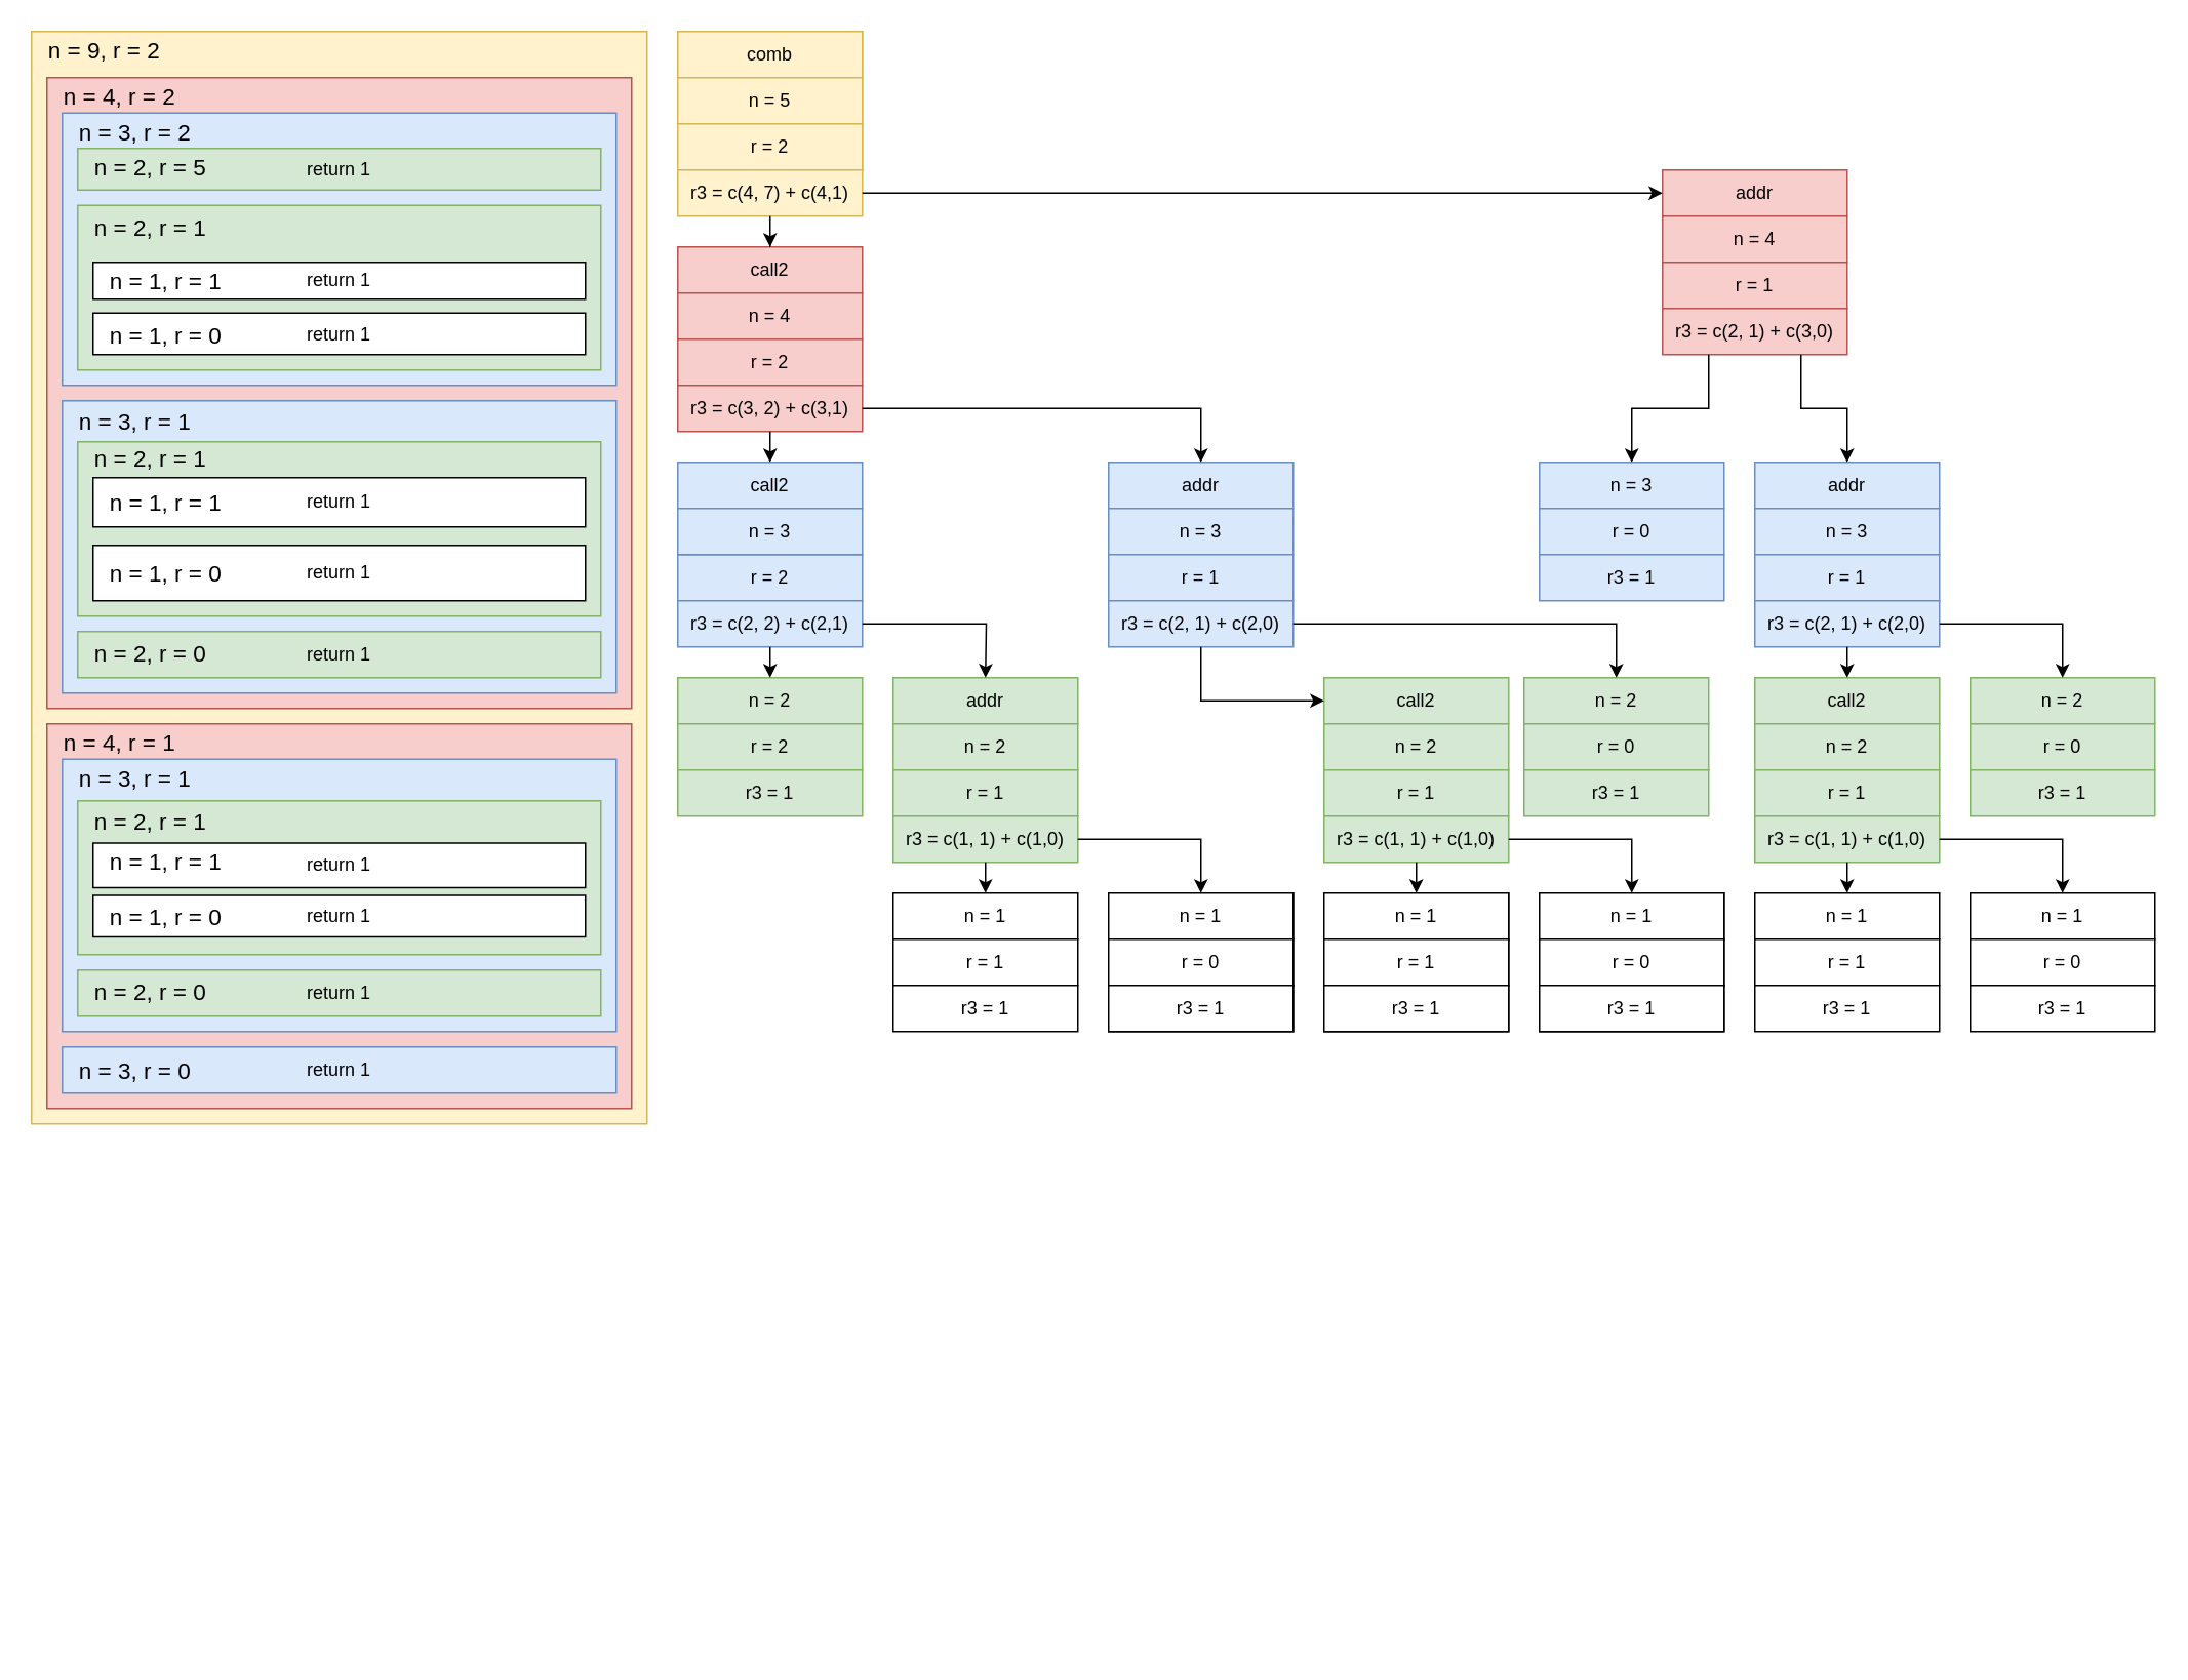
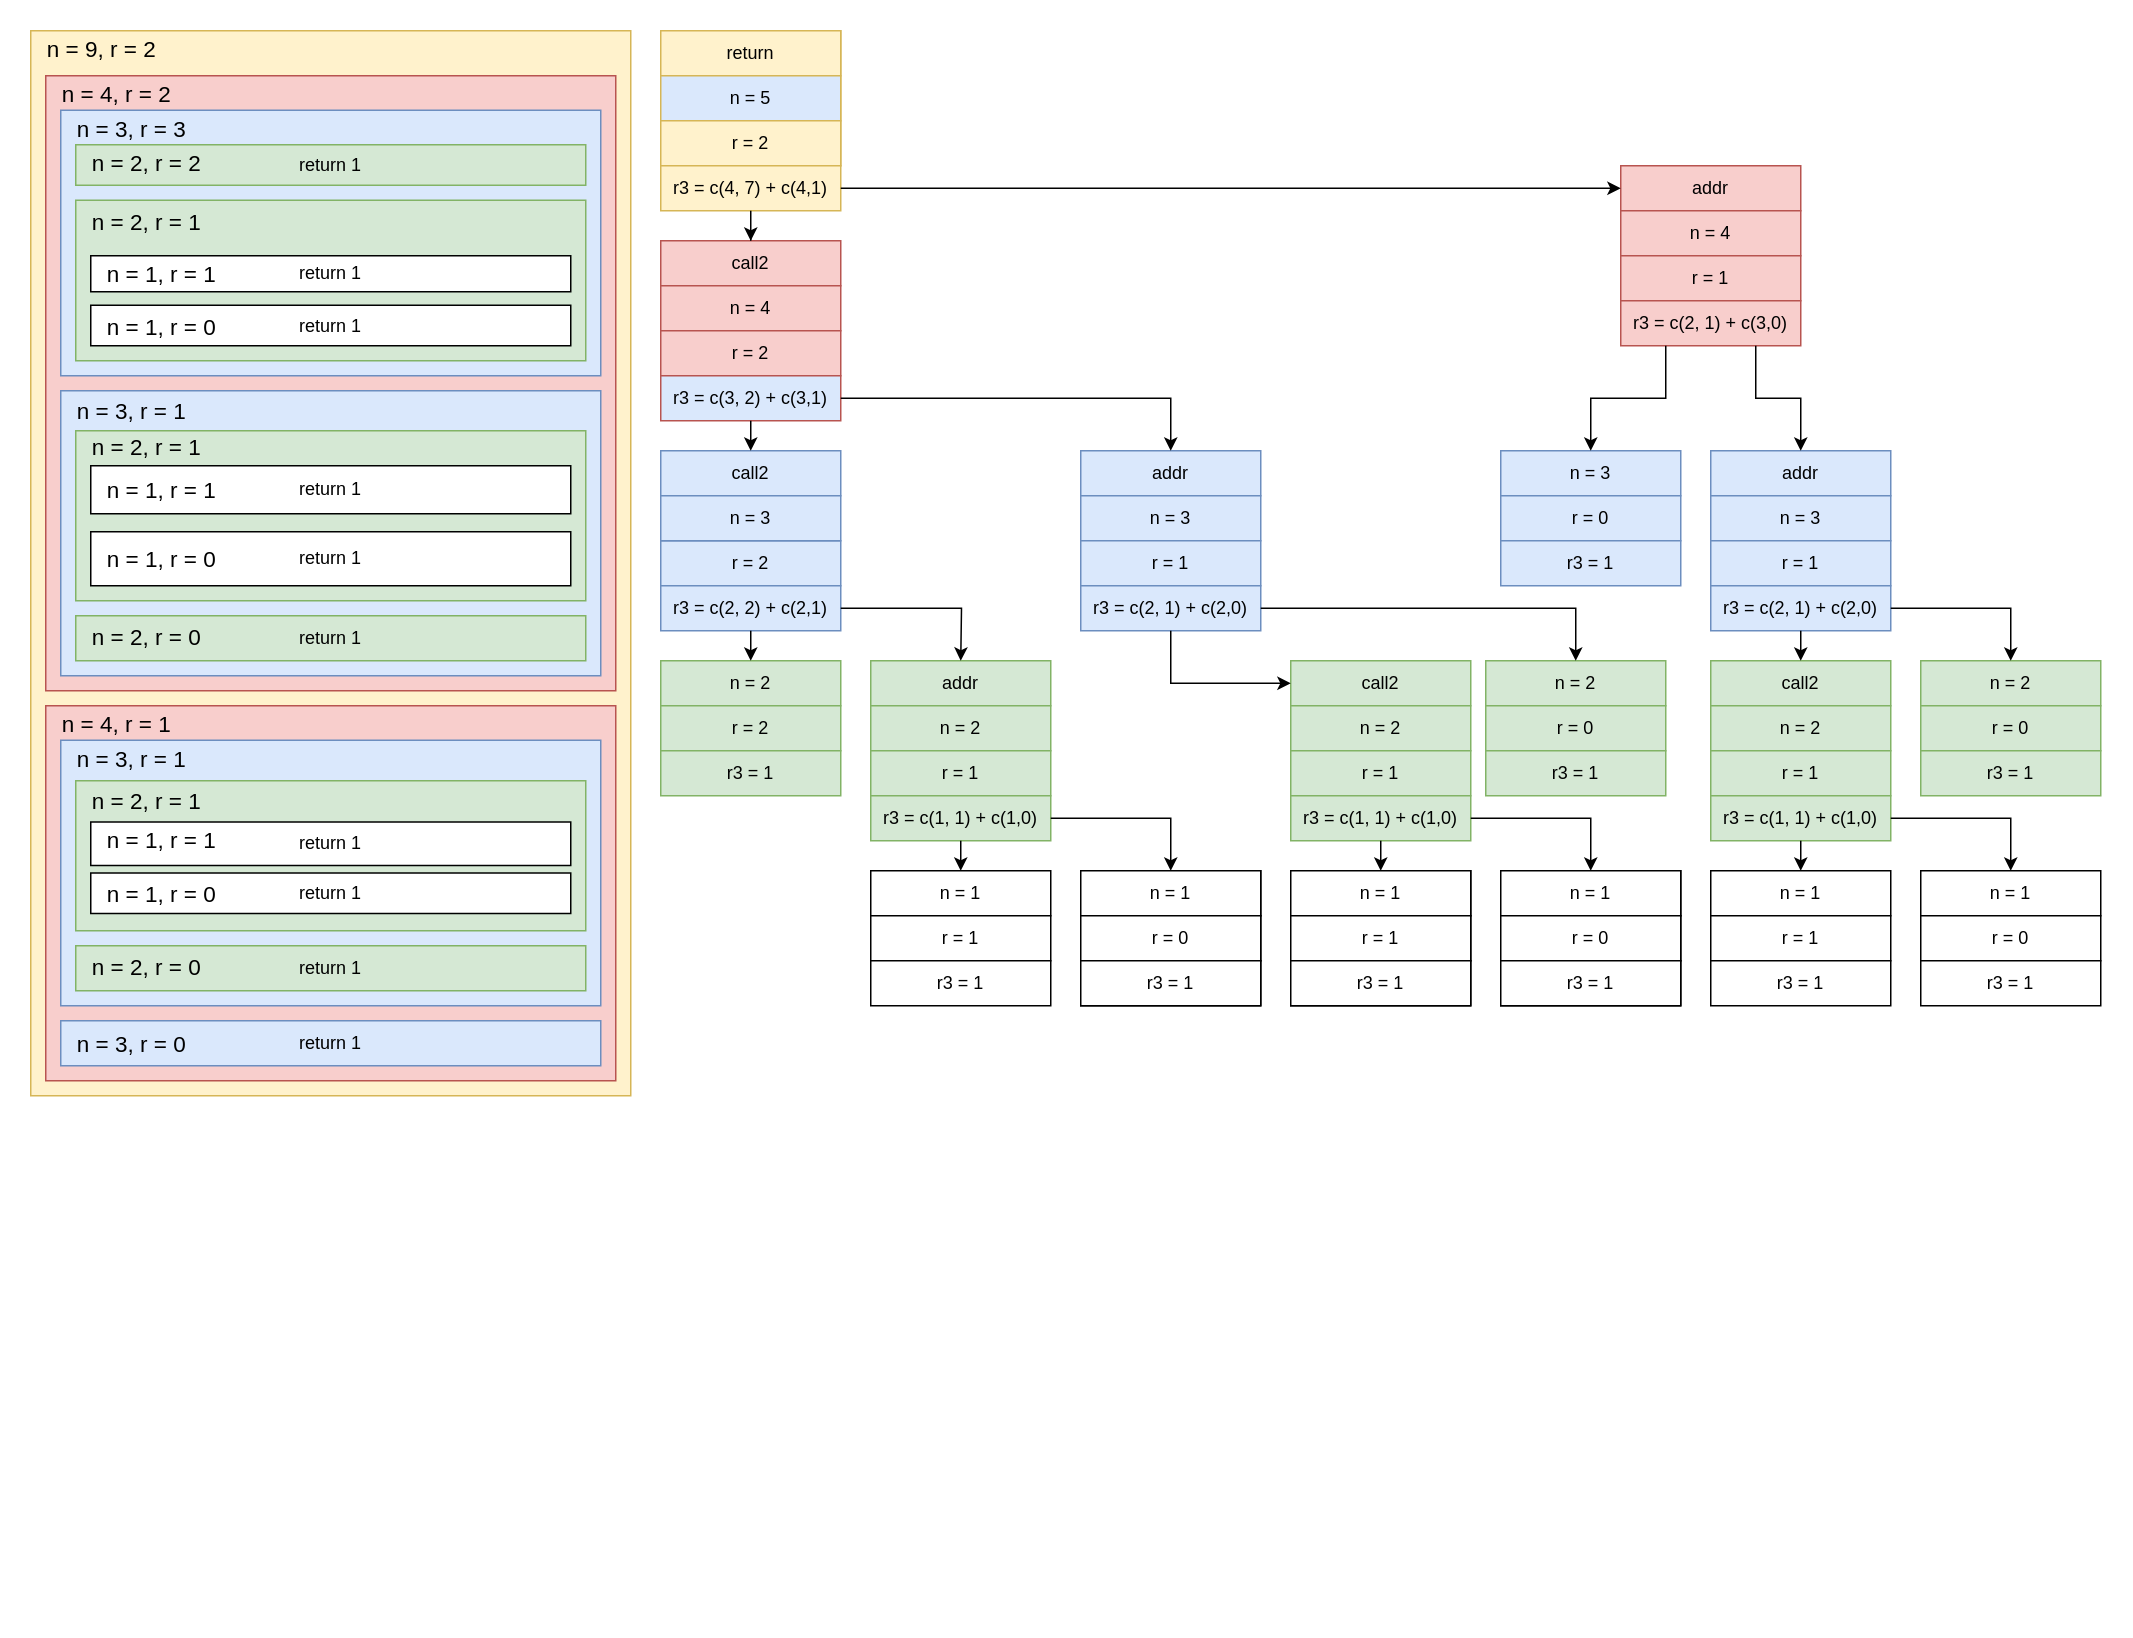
- <mxCell id="61" value="&lt;font&gt;comb&lt;/font&gt;" style="rounded=0;whiteSpace=wrap;html=1;shadow=0;glass=0;fillColor=#fff2cc;strokeColor=#d6b656;fontColor=#000000;" parent="60" vertex="1"><mxGeometry width="120" height="30" as="geometry" /></mxCell>
+ <mxCell id="61" value="&lt;font&gt;return&lt;/font&gt;" style="rounded=0;whiteSpace=wrap;html=1;shadow=0;glass=0;fillColor=#fff2cc;strokeColor=#d6b656;fontColor=#000000;" parent="60" vertex="1"><mxGeometry width="120" height="30" as="geometry" /></mxCell>
- <mxCell id="62" value="n = 5" style="rounded=0;whiteSpace=wrap;html=1;shadow=0;glass=0;fillColor=#fff2cc;strokeColor=#d6b656;fontColor=#000000;" parent="60" vertex="1"><mxGeometry y="30" width="120" height="30" as="geometry" /></mxCell>
+ <mxCell id="62" value="n = 5" style="rounded=0;whiteSpace=wrap;html=1;shadow=0;glass=0;fillColor=#dae8fc;strokeColor=#d6b656;fontColor=#000000;" parent="60" vertex="1"><mxGeometry y="30" width="120" height="30" as="geometry" /></mxCell>
- <mxCell id="7" value="&lt;font style=&quot;font-size: 15px&quot;&gt;n = 3, r = 2&lt;/font&gt;" style="text;html=1;strokeColor=none;fillColor=none;align=center;verticalAlign=middle;whiteSpace=wrap;rounded=0;glass=0;shadow=0;fontColor=#000000;" parent="3" vertex="1"><mxGeometry x="10" y="23" width="95.45" height="23" as="geometry" /></mxCell>
+ <mxCell id="7" value="&lt;font style=&quot;font-size: 15px&quot;&gt;n = 3, r = 3&lt;/font&gt;" style="text;html=1;strokeColor=none;fillColor=none;align=center;verticalAlign=middle;whiteSpace=wrap;rounded=0;glass=0;shadow=0;fontColor=#000000;" parent="3" vertex="1"><mxGeometry x="10" y="23" width="95.45" height="23" as="geometry" /></mxCell>
- <mxCell id="9" value="&lt;font style=&quot;font-size: 15px&quot;&gt;n = 2, r = 5&lt;/font&gt;" style="text;html=1;strokeColor=none;fillColor=none;align=center;verticalAlign=middle;whiteSpace=wrap;rounded=0;glass=0;shadow=0;fontColor=#000000;" parent="3" vertex="1"><mxGeometry x="20" y="46" width="95.45" height="23" as="geometry" /></mxCell>
+ <mxCell id="9" value="&lt;font style=&quot;font-size: 15px&quot;&gt;n = 2, r = 2&lt;/font&gt;" style="text;html=1;strokeColor=none;fillColor=none;align=center;verticalAlign=middle;whiteSpace=wrap;rounded=0;glass=0;shadow=0;fontColor=#000000;" parent="3" vertex="1"><mxGeometry x="20" y="46" width="95.45" height="23" as="geometry" /></mxCell>
- <mxCell id="70" value="r3 = c(3, 2) + c(3,1)" style="rounded=0;whiteSpace=wrap;html=1;shadow=0;glass=0;fillColor=#f8cecc;strokeColor=#b85450;fontColor=#000000;" parent="65" vertex="1"><mxGeometry y="90" width="120" height="30" as="geometry" /></mxCell>
+ <mxCell id="70" value="r3 = c(3, 2) + c(3,1)" style="rounded=0;whiteSpace=wrap;html=1;shadow=0;glass=0;fillColor=#dae8fc;strokeColor=#b85450;fontColor=#000000;" parent="65" vertex="1"><mxGeometry y="90" width="120" height="30" as="geometry" /></mxCell>
